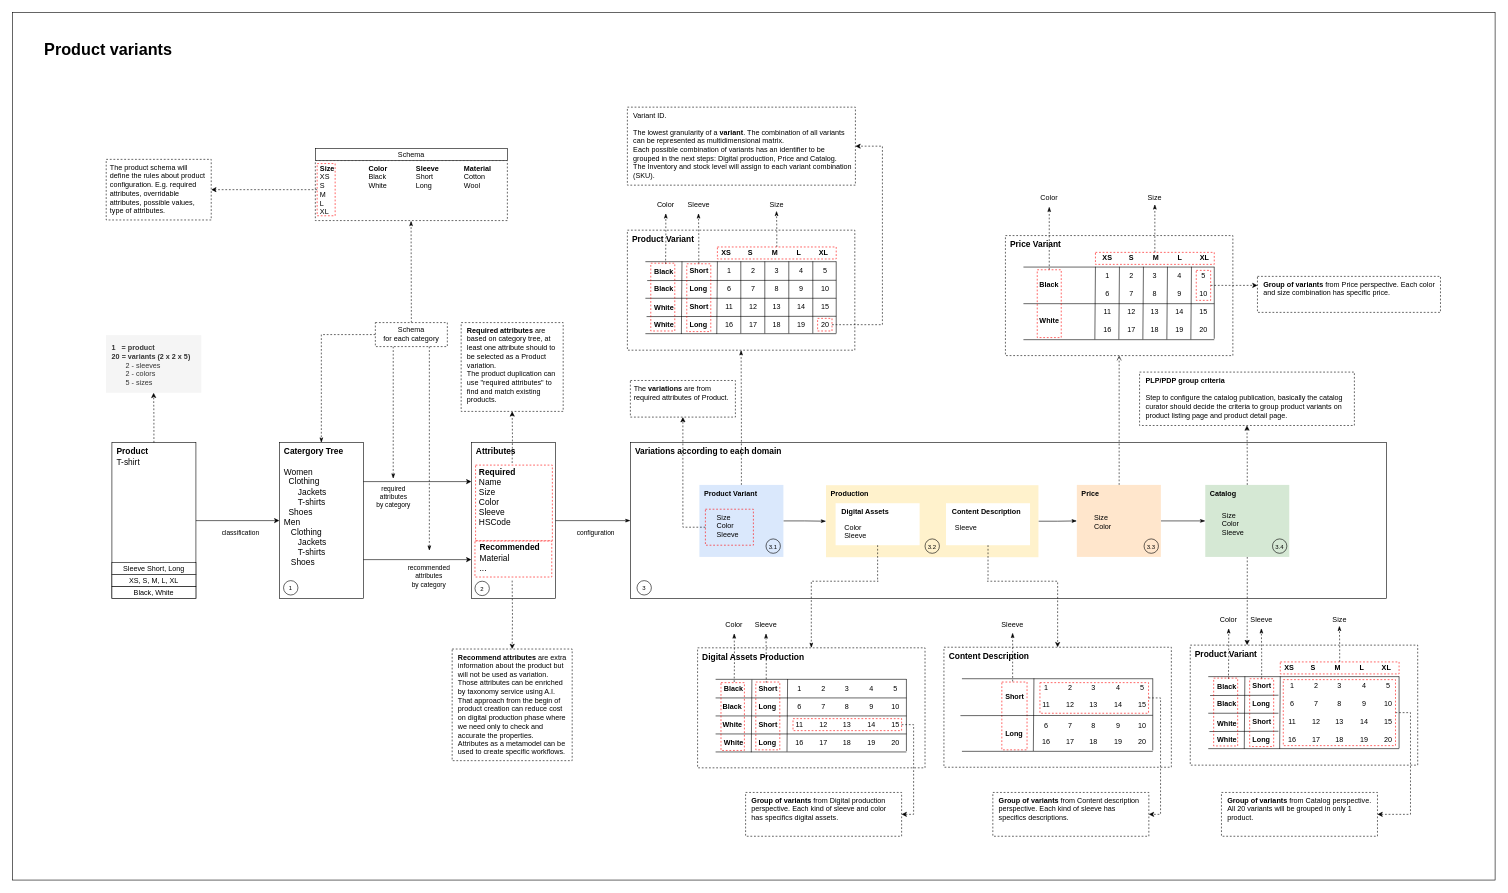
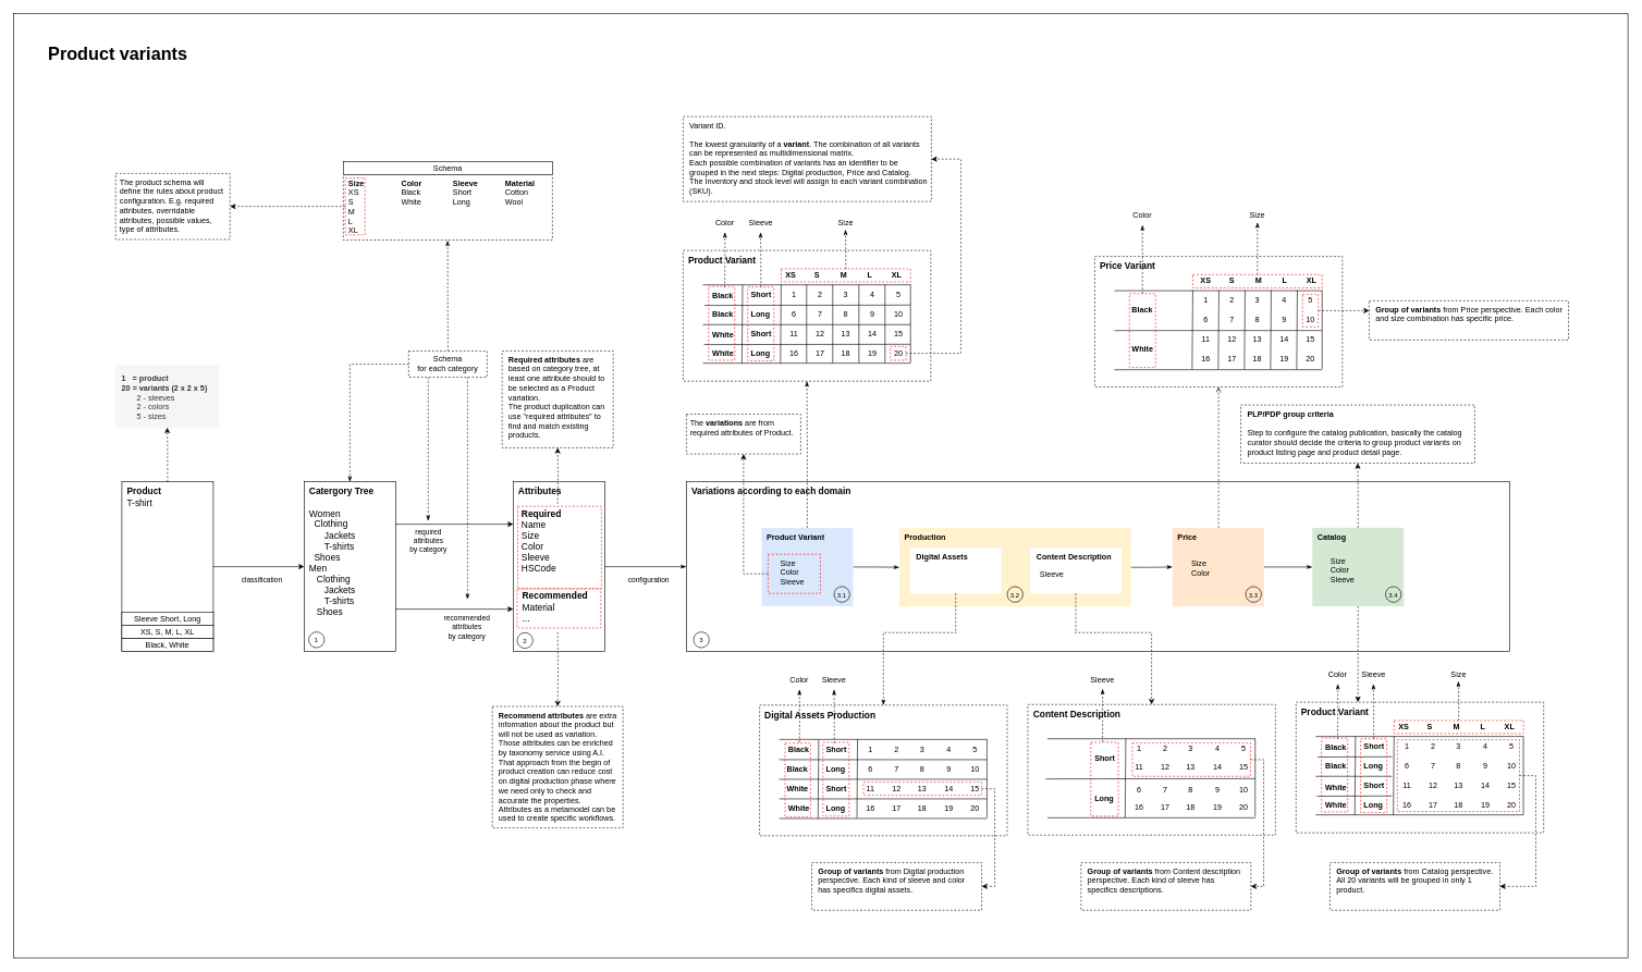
- <mxCell id="218" value="Color&lt;br&gt;Sleeve" style="text;html=1;strokeColor=none;fillColor=none;align=left;verticalAlign=top;whiteSpace=wrap;rounded=0;spacingLeft=6;" parent="1" vertex="1"><mxGeometry x="1399" y="865" width="125" height="37" as="geometry" /></mxCell>
